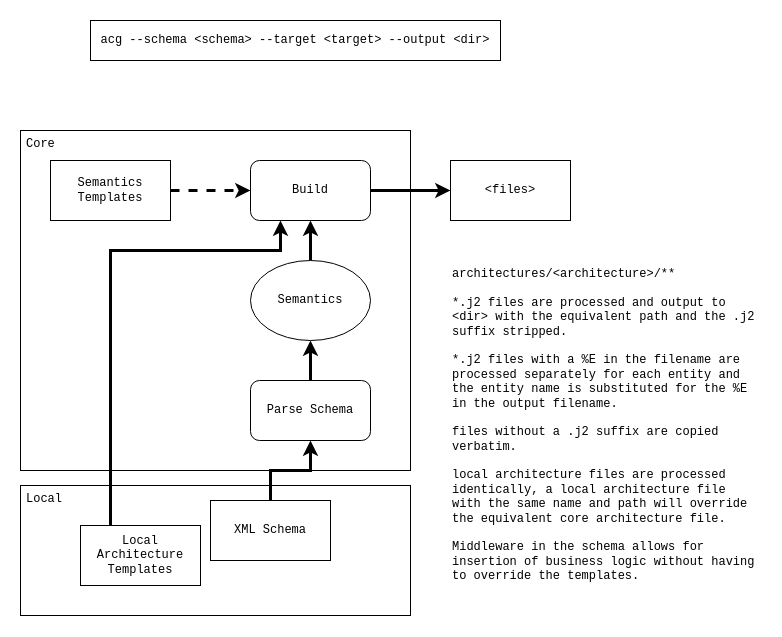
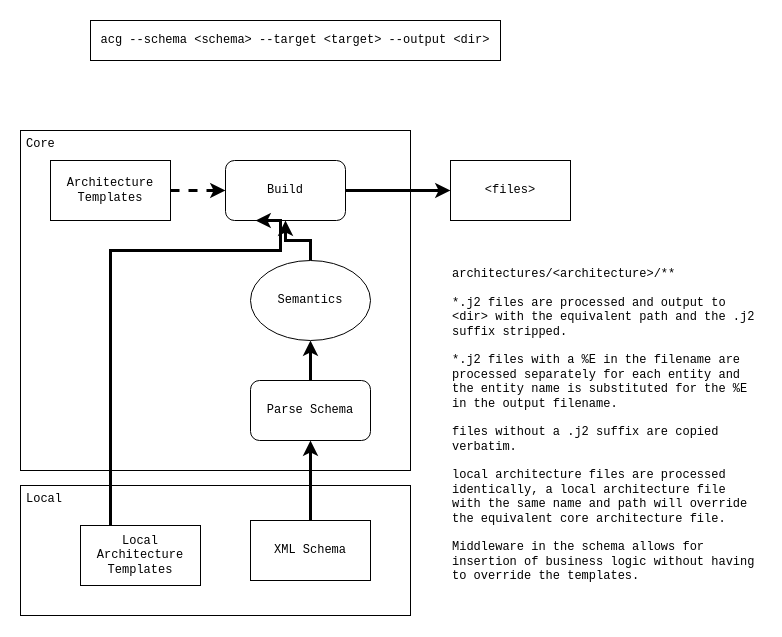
- <mxCell id="13" value="Semantics&lt;br&gt;Templates" style="rounded=0;whiteSpace=wrap;html=1;fontFamily=Courier New;" vertex="1" parent="1"><mxGeometry x="50" y="160" width="120" height="60" as="geometry" /></mxCell>
+ <mxCell id="13" value="Architecture&lt;br&gt;Templates" style="rounded=0;whiteSpace=wrap;html=1;fontFamily=Courier New;" vertex="1" parent="1"><mxGeometry x="50" y="160" width="120" height="60" as="geometry" /></mxCell>
- <mxCell id="15" value="Build" style="rounded=1;whiteSpace=wrap;html=1;fontFamily=Courier New;" vertex="1" parent="1"><mxGeometry x="250" y="160" width="120" height="60" as="geometry" /></mxCell>
+ <mxCell id="15" value="Build" style="rounded=1;whiteSpace=wrap;html=1;fontFamily=Courier New;" vertex="1" parent="1"><mxGeometry x="225" y="160" width="120" height="60" as="geometry" /></mxCell>
- <mxCell id="5" value="XML Schema" style="rounded=0;whiteSpace=wrap;html=1;fontFamily=Courier New;" parent="1" vertex="1"><mxGeometry x="210" y="500" width="120" height="60" as="geometry" /></mxCell>
+ <mxCell id="5" value="XML Schema" style="rounded=0;whiteSpace=wrap;html=1;fontFamily=Courier New;" parent="1" vertex="1"><mxGeometry x="250" y="520" width="120" height="60" as="geometry" /></mxCell>
